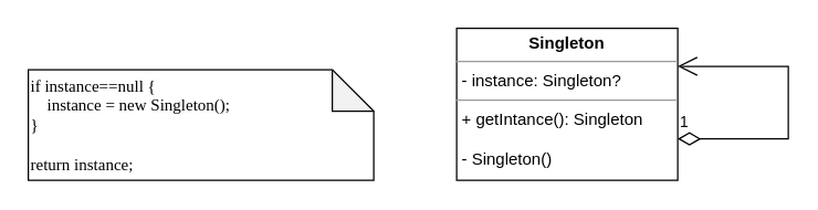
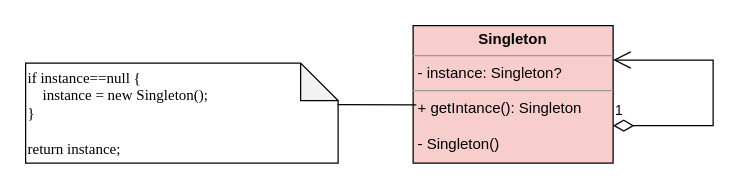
- <mxCell id="2" value="&lt;p style=&quot;margin:0px;margin-top:4px;text-align:center;&quot;&gt;&lt;b&gt;Singleton&lt;/b&gt;&lt;/p&gt;&lt;hr size=&quot;1&quot;&gt;&lt;p style=&quot;margin:0px;margin-left:4px;&quot;&gt;- instance: Singleton?&lt;/p&gt;&lt;hr size=&quot;1&quot;&gt;&lt;p style=&quot;margin:0px;margin-left:4px;&quot;&gt;+ getIntance(): Singleton&lt;/p&gt;&lt;p style=&quot;margin:0px;margin-left:4px;&quot;&gt;&lt;br&gt;&lt;/p&gt;&lt;p style=&quot;margin:0px;margin-left:4px;&quot;&gt;- Singleton()&lt;/p&gt;" style="verticalAlign=top;align=left;overflow=fill;fontSize=12;fontFamily=Helvetica;html=1;whiteSpace=wrap;" vertex="1" parent="1"><mxGeometry x="330" y="20" width="160" height="110" as="geometry" /></mxCell>
+ <mxCell id="2" value="&lt;p style=&quot;margin:0px;margin-top:4px;text-align:center;&quot;&gt;&lt;b&gt;Singleton&lt;/b&gt;&lt;/p&gt;&lt;hr size=&quot;1&quot;&gt;&lt;p style=&quot;margin:0px;margin-left:4px;&quot;&gt;- instance: Singleton?&lt;/p&gt;&lt;hr size=&quot;1&quot;&gt;&lt;p style=&quot;margin:0px;margin-left:4px;&quot;&gt;+ getIntance(): Singleton&lt;/p&gt;&lt;p style=&quot;margin:0px;margin-left:4px;&quot;&gt;&lt;br&gt;&lt;/p&gt;&lt;p style=&quot;margin:0px;margin-left:4px;&quot;&gt;- Singleton()&lt;/p&gt;" style="verticalAlign=top;align=left;overflow=fill;fontSize=12;fontFamily=Helvetica;html=1;whiteSpace=wrap;fillColor=#f8cecc;" vertex="1" parent="1"><mxGeometry x="330" y="20" width="160" height="110" as="geometry" /></mxCell>
+ <mxCell id="5" value="" style="endArrow=none;html=1;rounded=0;exitX=0.998;exitY=0.414;exitDx=0;exitDy=0;exitPerimeter=0;entryX=0.016;entryY=0.577;entryDx=0;entryDy=0;entryPerimeter=0;" edge="1" parent="1" source="4" target="2"><mxGeometry width="50" height="50" relative="1" as="geometry"><mxPoint x="280" y="130" as="sourcePoint" /><mxPoint x="330" y="80" as="targetPoint" /></mxGeometry></mxCell>
